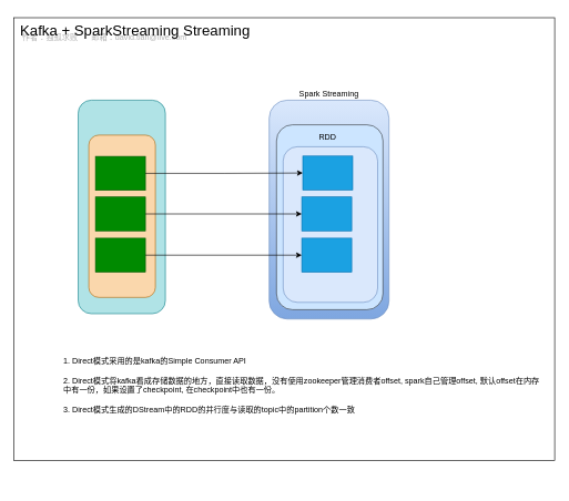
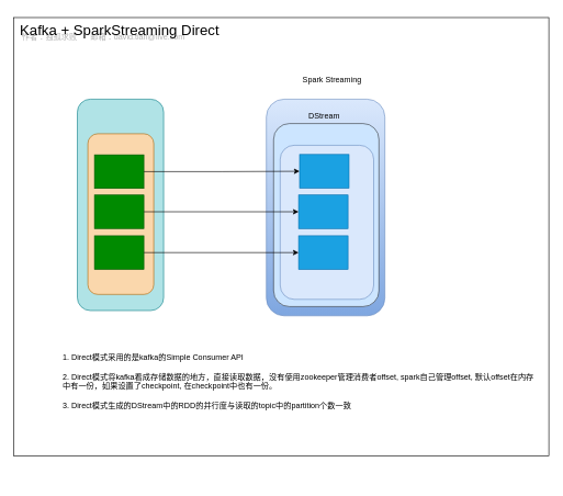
- <mxCell id="21" value="Kafka + SparkStreaming Streaming" style="text;html=1;strokeColor=none;fillColor=none;align=left;verticalAlign=middle;whiteSpace=wrap;rounded=0;fontSize=22;" vertex="1" parent="1"><mxGeometry x="28" y="20" width="481" height="51" as="geometry" /></mxCell>
+ <mxCell id="21" value="Kafka + SparkStreaming Direct" style="text;html=1;strokeColor=none;fillColor=none;align=left;verticalAlign=middle;whiteSpace=wrap;rounded=0;fontSize=22;" vertex="1" parent="1"><mxGeometry x="28" y="20" width="481" height="51" as="geometry" /></mxCell>
- <mxCell id="9" value="Spark Streaming" style="text;html=1;strokeColor=none;fillColor=none;align=center;verticalAlign=middle;whiteSpace=wrap;rounded=0;" vertex="1" parent="1"><mxGeometry x="441" y="130" width="106" height="20" as="geometry" /></mxCell>
+ <mxCell id="9" value="Spark Streaming" style="text;html=1;strokeColor=none;fillColor=none;align=center;verticalAlign=middle;whiteSpace=wrap;rounded=0;" vertex="1" parent="1"><mxGeometry x="451" y="110" width="106" height="20" as="geometry" /></mxCell>
+ <mxCell id="11" value="DStream" style="text;html=1;strokeColor=none;fillColor=none;align=center;verticalAlign=middle;whiteSpace=wrap;rounded=0;" vertex="1" parent="1"><mxGeometry x="472" y="165" width="40" height="20" as="geometry" /></mxCell>
- <mxCell id="13" value="RDD" style="text;html=1;strokeColor=none;fillColor=none;align=center;verticalAlign=middle;whiteSpace=wrap;rounded=0;" vertex="1" parent="1"><mxGeometry x="472" y="196" width="40" height="20" as="geometry" /></mxCell>
